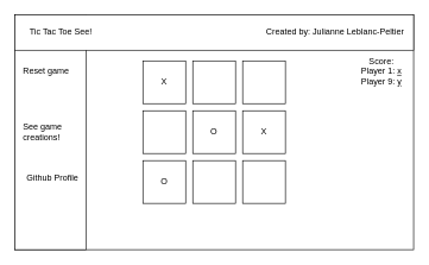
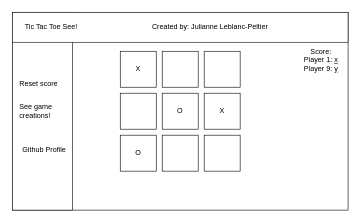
- <mxCell id="15" value="Created by: Julianne Leblanc-Peltier" style="text;html=1;strokeColor=none;fillColor=none;align=center;verticalAlign=middle;whiteSpace=wrap;rounded=0;" vertex="1" parent="1"><mxGeometry x="370" y="30" width="200" height="30" as="geometry" /></mxCell>
+ <mxCell id="15" value="Created by: Julianne Leblanc-Peltier" style="text;html=1;strokeColor=none;fillColor=none;align=center;verticalAlign=middle;whiteSpace=wrap;rounded=0;" vertex="1" parent="1"><mxGeometry x="250" y="30" width="200" height="30" as="geometry" /></mxCell>
- <mxCell id="17" value="Reset game" style="text;html=1;strokeColor=none;fillColor=none;align=left;verticalAlign=middle;whiteSpace=wrap;rounded=0;" vertex="1" parent="1"><mxGeometry x="30" y="85" width="80" height="30" as="geometry" /></mxCell>
+ <mxCell id="20" value="Reset score" style="text;html=1;strokeColor=none;fillColor=none;align=left;verticalAlign=middle;whiteSpace=wrap;rounded=0;" vertex="1" parent="1"><mxGeometry x="30" y="125" width="70" height="30" as="geometry" /></mxCell>
